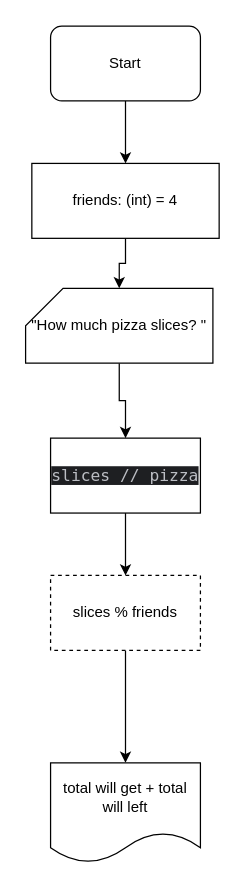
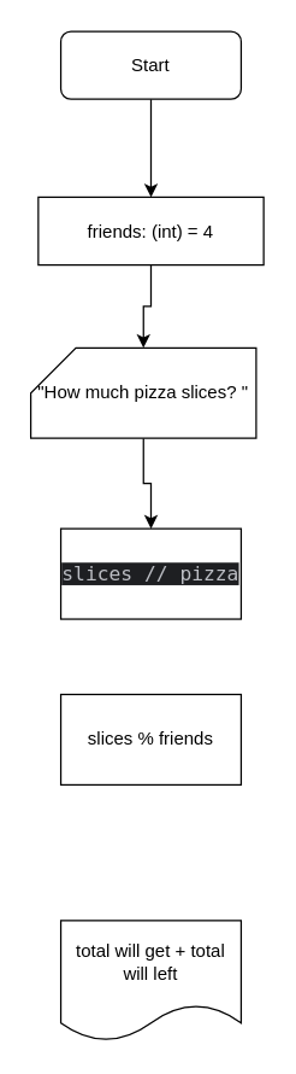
- <mxCell id="3" value="Start" style="rounded=1;whiteSpace=wrap;html=1;" vertex="1" parent="1"><mxGeometry x="40" y="20" width="120" height="60" as="geometry" /></mxCell>
+ <mxCell id="3" value="Start" style="rounded=1;whiteSpace=wrap;html=1;" vertex="1" parent="1"><mxGeometry x="40" y="20" width="120" height="45" as="geometry" /></mxCell>
- <mxCell id="7" value="friends: (int) = 4" style="rounded=0;whiteSpace=wrap;html=1;" vertex="1" parent="1"><mxGeometry x="25" y="130" width="150" height="60" as="geometry" /></mxCell>
+ <mxCell id="7" value="friends: (int) = 4" style="rounded=0;whiteSpace=wrap;html=1;" vertex="1" parent="1"><mxGeometry x="25" y="130" width="150" height="45" as="geometry" /></mxCell>
- <mxCell id="8" value="" style="edgeStyle=orthogonalEdgeStyle;rounded=0;orthogonalLoop=1;jettySize=auto;html=1;" edge="1" parent="1" source="9" target="11"><mxGeometry relative="1" as="geometry" /></mxCell>
- <mxCell id="11" value="slices % friends" style="rounded=0;whiteSpace=wrap;html=1;dashed=1;" vertex="1" parent="1"><mxGeometry x="40" y="460" width="120" height="60" as="geometry" /></mxCell>
+ <mxCell id="11" value="slices % friends" style="rounded=0;whiteSpace=wrap;html=1;" vertex="1" parent="1"><mxGeometry x="40" y="460" width="120" height="60" as="geometry" /></mxCell>
- <mxCell id="10" value="" style="edgeStyle=orthogonalEdgeStyle;rounded=0;orthogonalLoop=1;jettySize=auto;html=1;" edge="1" parent="1" source="11" target="12"><mxGeometry relative="1" as="geometry" /></mxCell>
